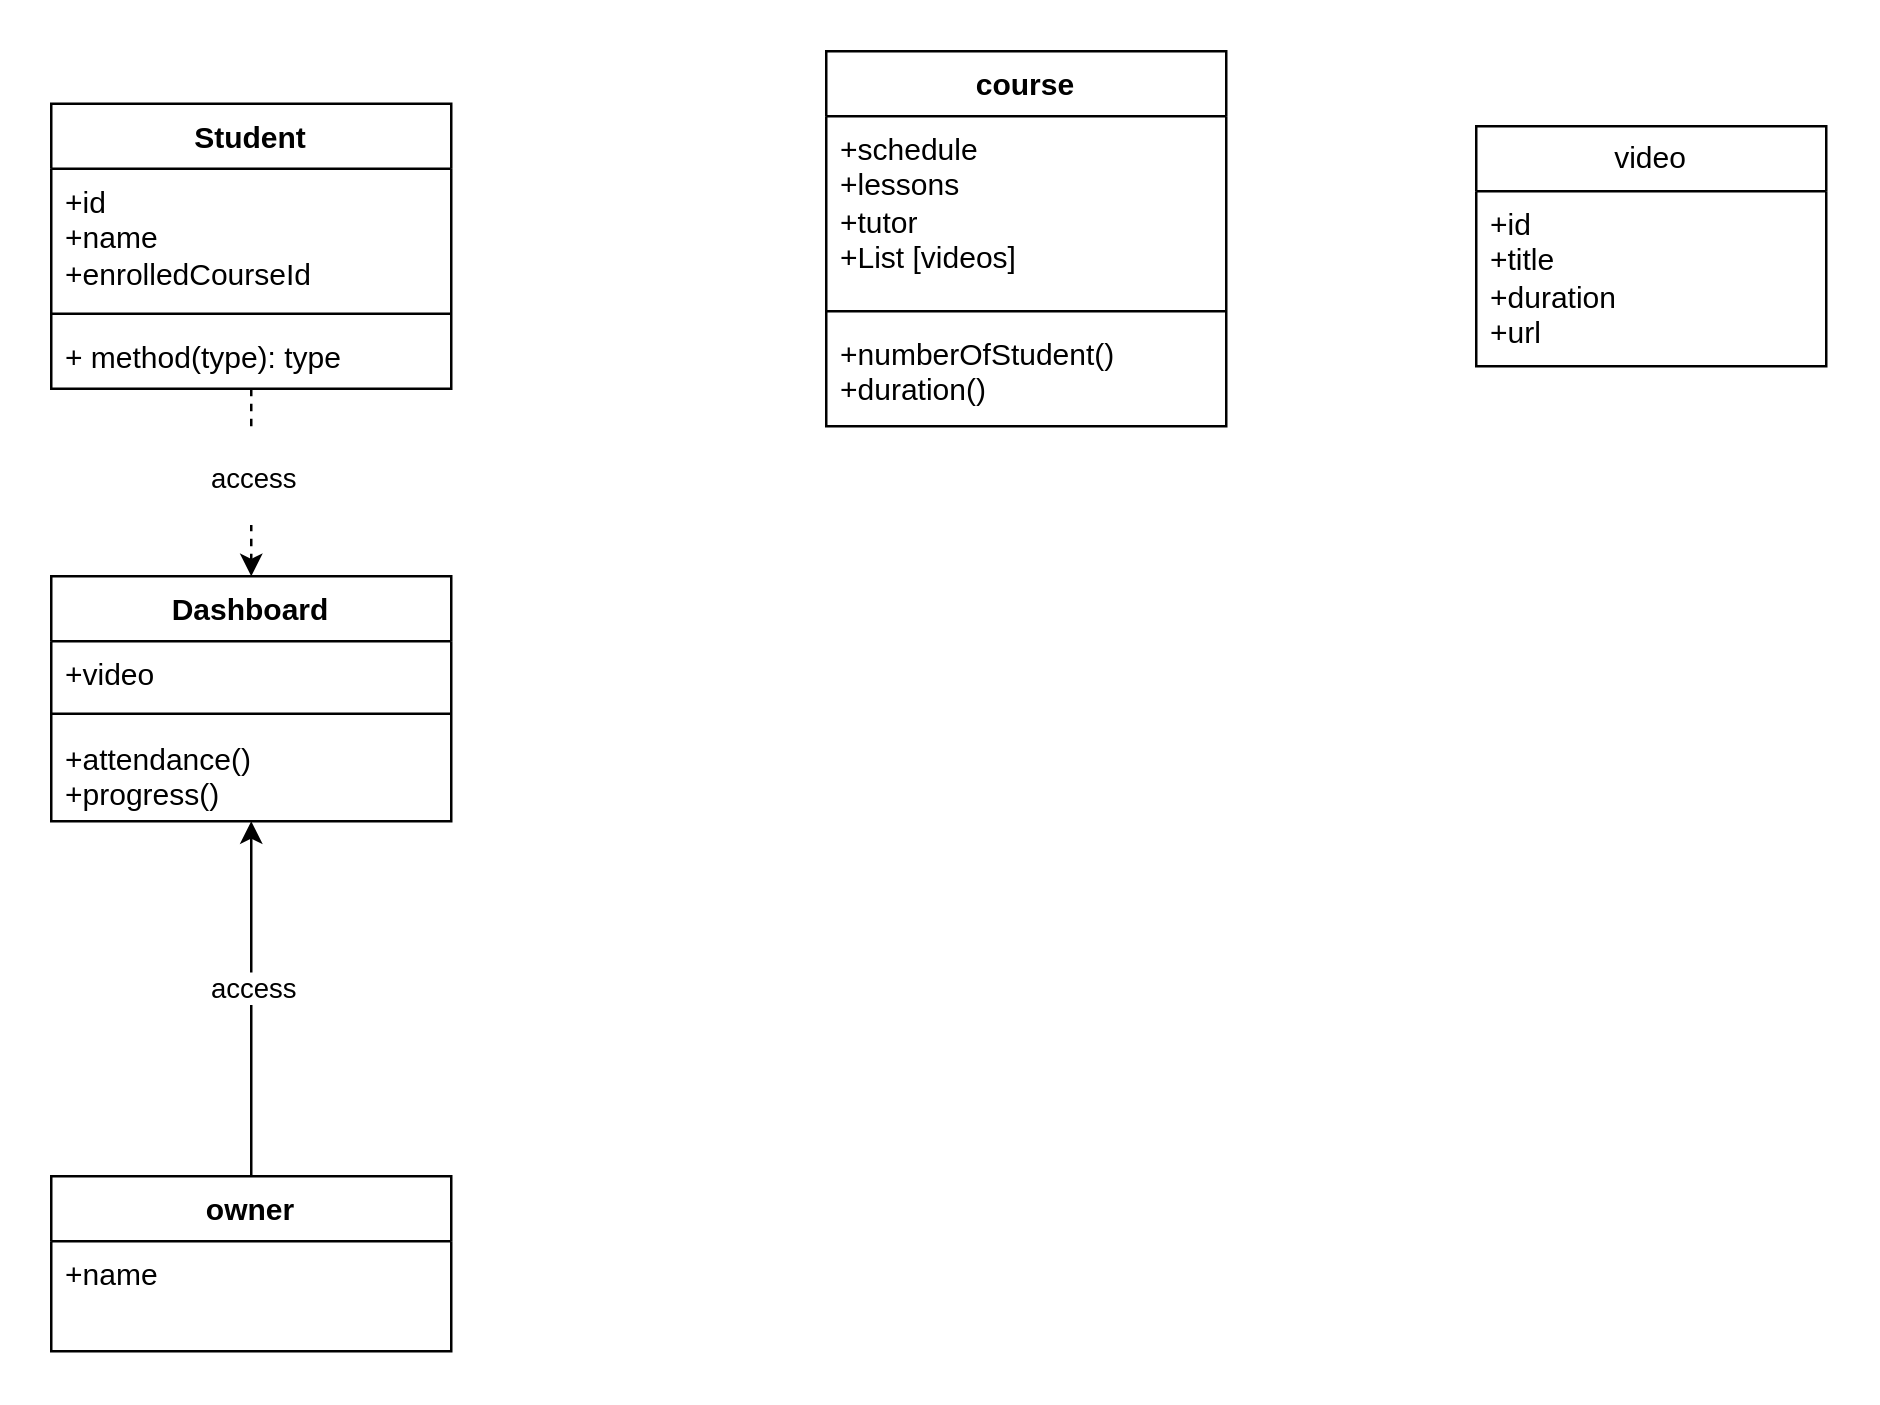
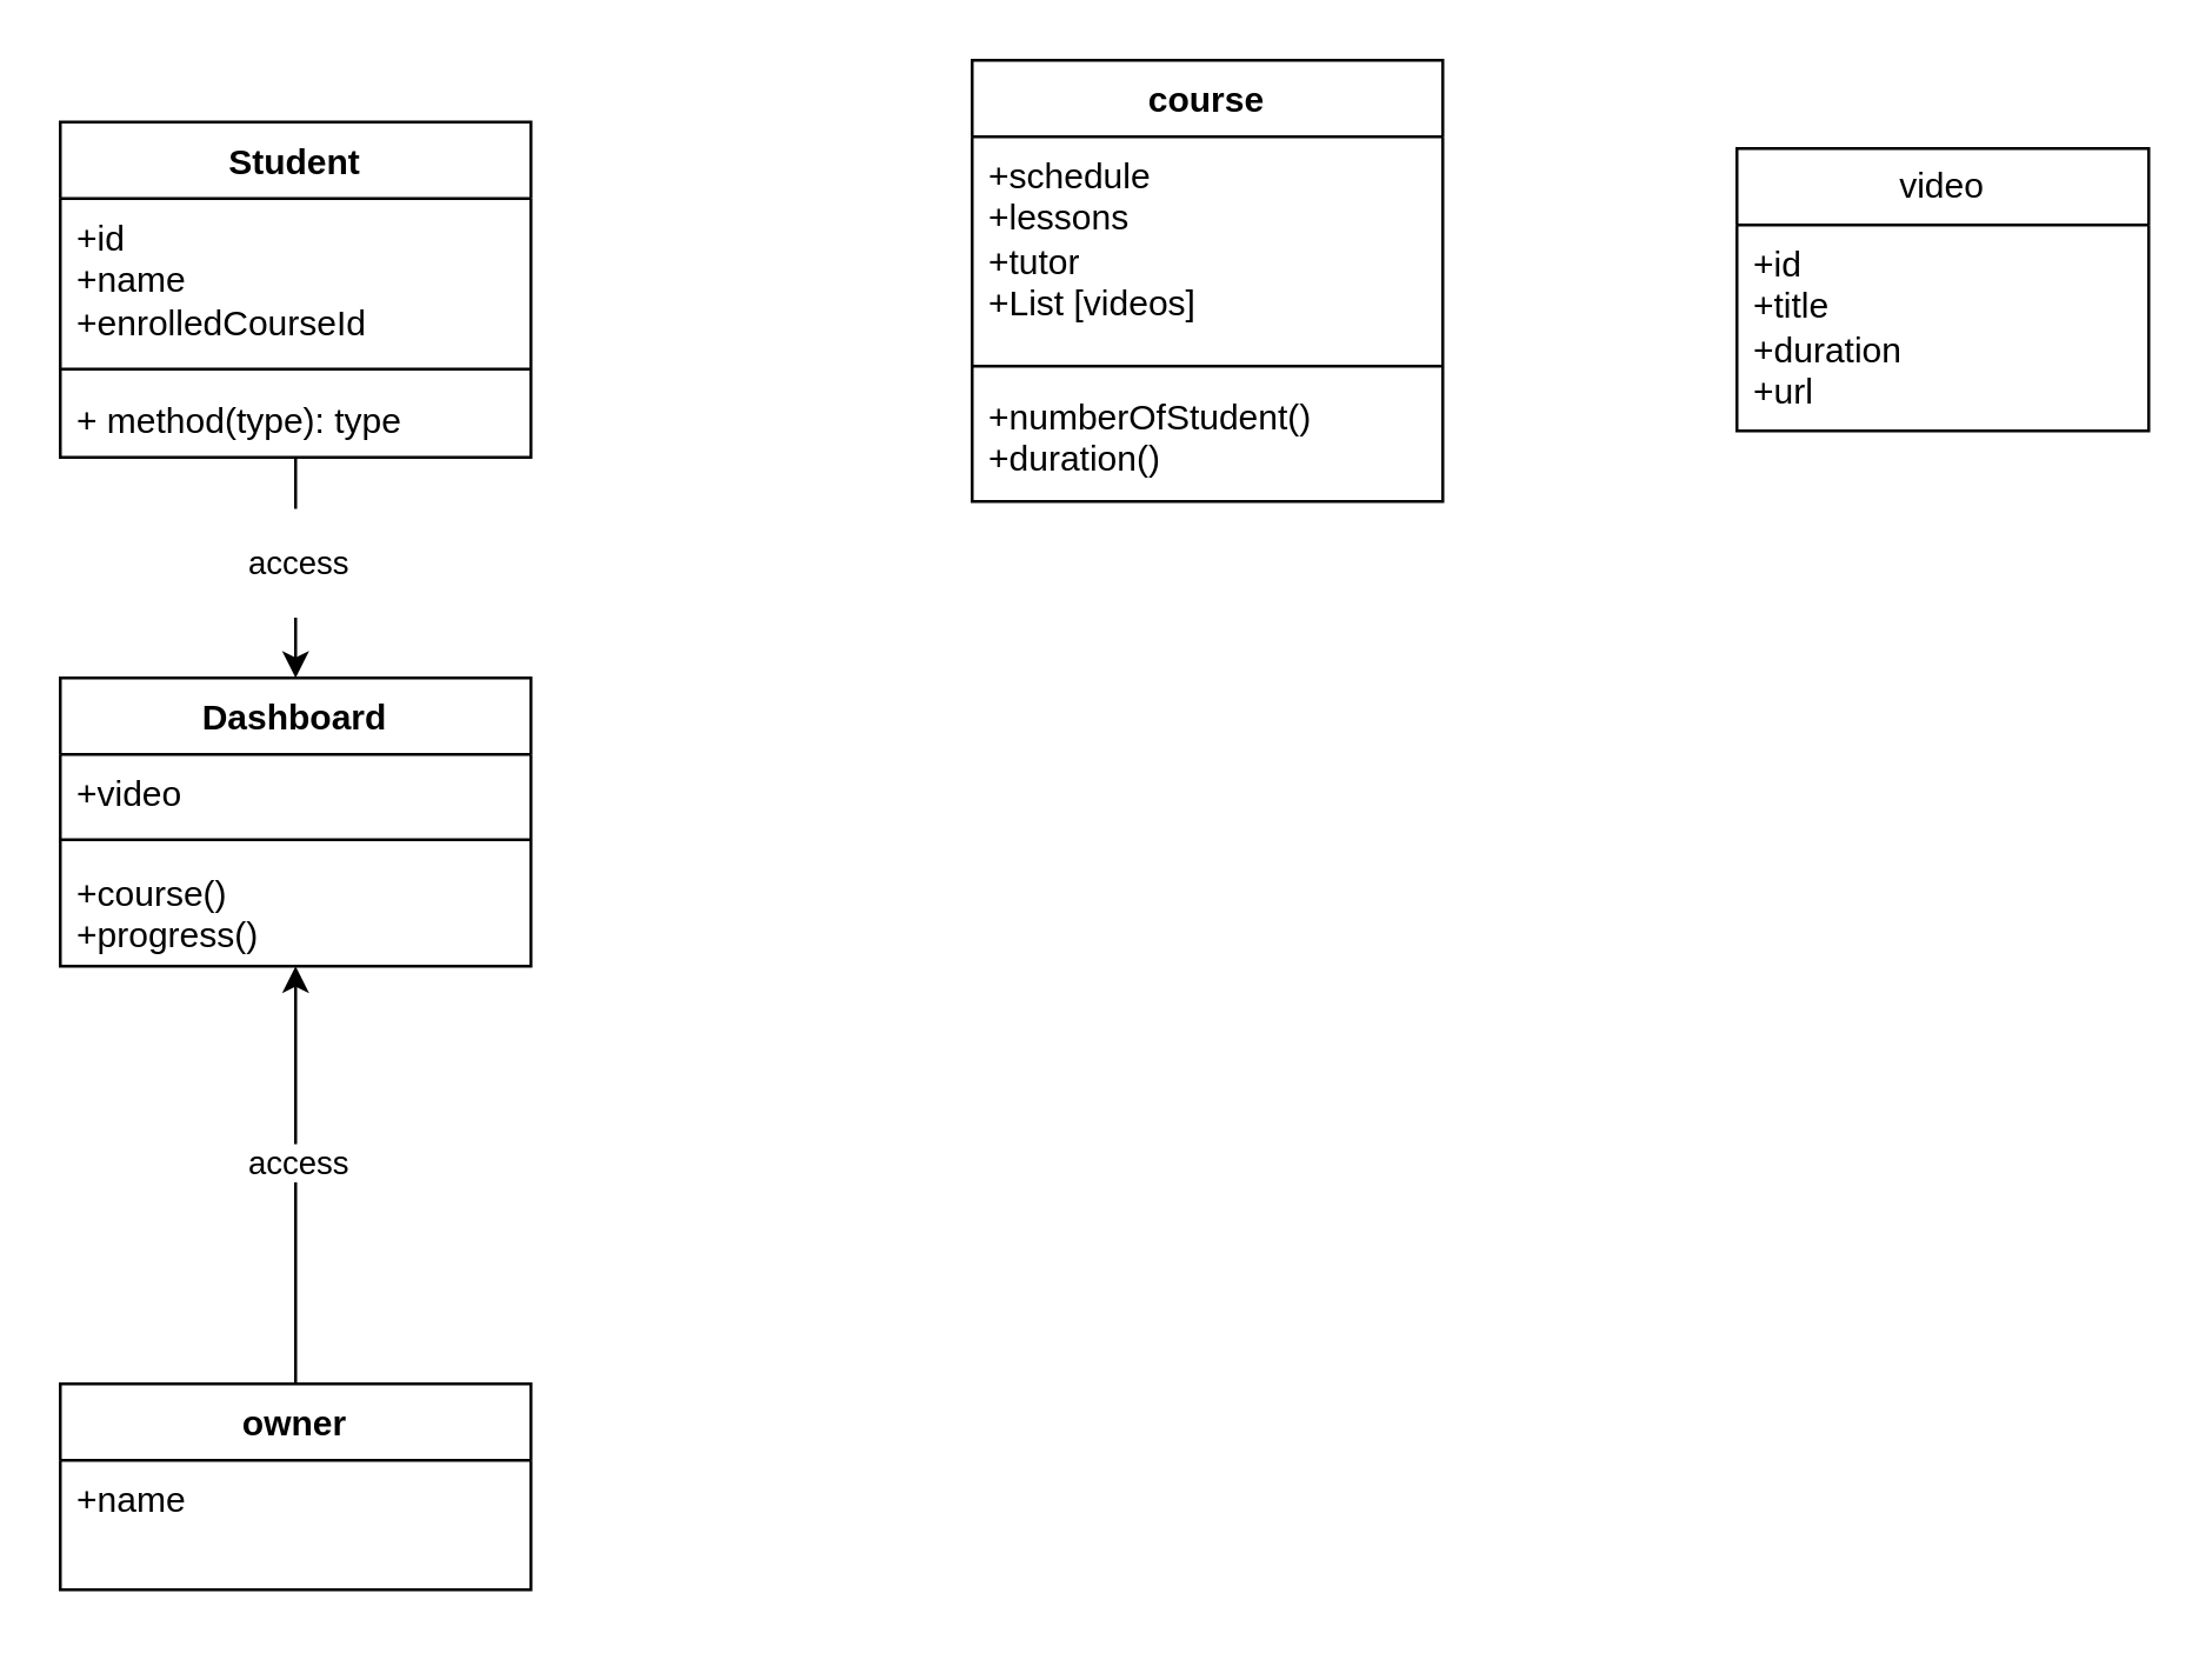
- <mxCell id="16" value="" style="edgeStyle=orthogonalEdgeStyle;rounded=0;orthogonalLoop=1;jettySize=auto;html=1;entryX=0.5;entryY=0;entryDx=0;entryDy=0;dashed=1;" edge="1" parent="1" source="10" target="6"><mxGeometry relative="1" as="geometry"><mxPoint x="200" y="200" as="sourcePoint" /></mxGeometry></mxCell>
+ <mxCell id="16" value="" style="edgeStyle=orthogonalEdgeStyle;rounded=0;orthogonalLoop=1;jettySize=auto;html=1;entryX=0.5;entryY=0;entryDx=0;entryDy=0;" edge="1" parent="1" source="10" target="6"><mxGeometry relative="1" as="geometry"><mxPoint x="200" y="200" as="sourcePoint" /></mxGeometry></mxCell>
- <mxCell id="9" value="+attendance()&lt;br&gt;+progress()" style="text;strokeColor=none;fillColor=none;align=left;verticalAlign=top;spacingLeft=4;spacingRight=4;overflow=hidden;rotatable=0;points=[[0,0.5],[1,0.5]];portConstraint=eastwest;whiteSpace=wrap;html=1;" parent="6" vertex="1"><mxGeometry y="60" width="160" height="38" as="geometry" /></mxCell>
+ <mxCell id="9" value="+course()&lt;br&gt;+progress()" style="text;strokeColor=none;fillColor=none;align=left;verticalAlign=top;spacingLeft=4;spacingRight=4;overflow=hidden;rotatable=0;points=[[0,0.5],[1,0.5]];portConstraint=eastwest;whiteSpace=wrap;html=1;" parent="6" vertex="1"><mxGeometry y="60" width="160" height="38" as="geometry" /></mxCell>
